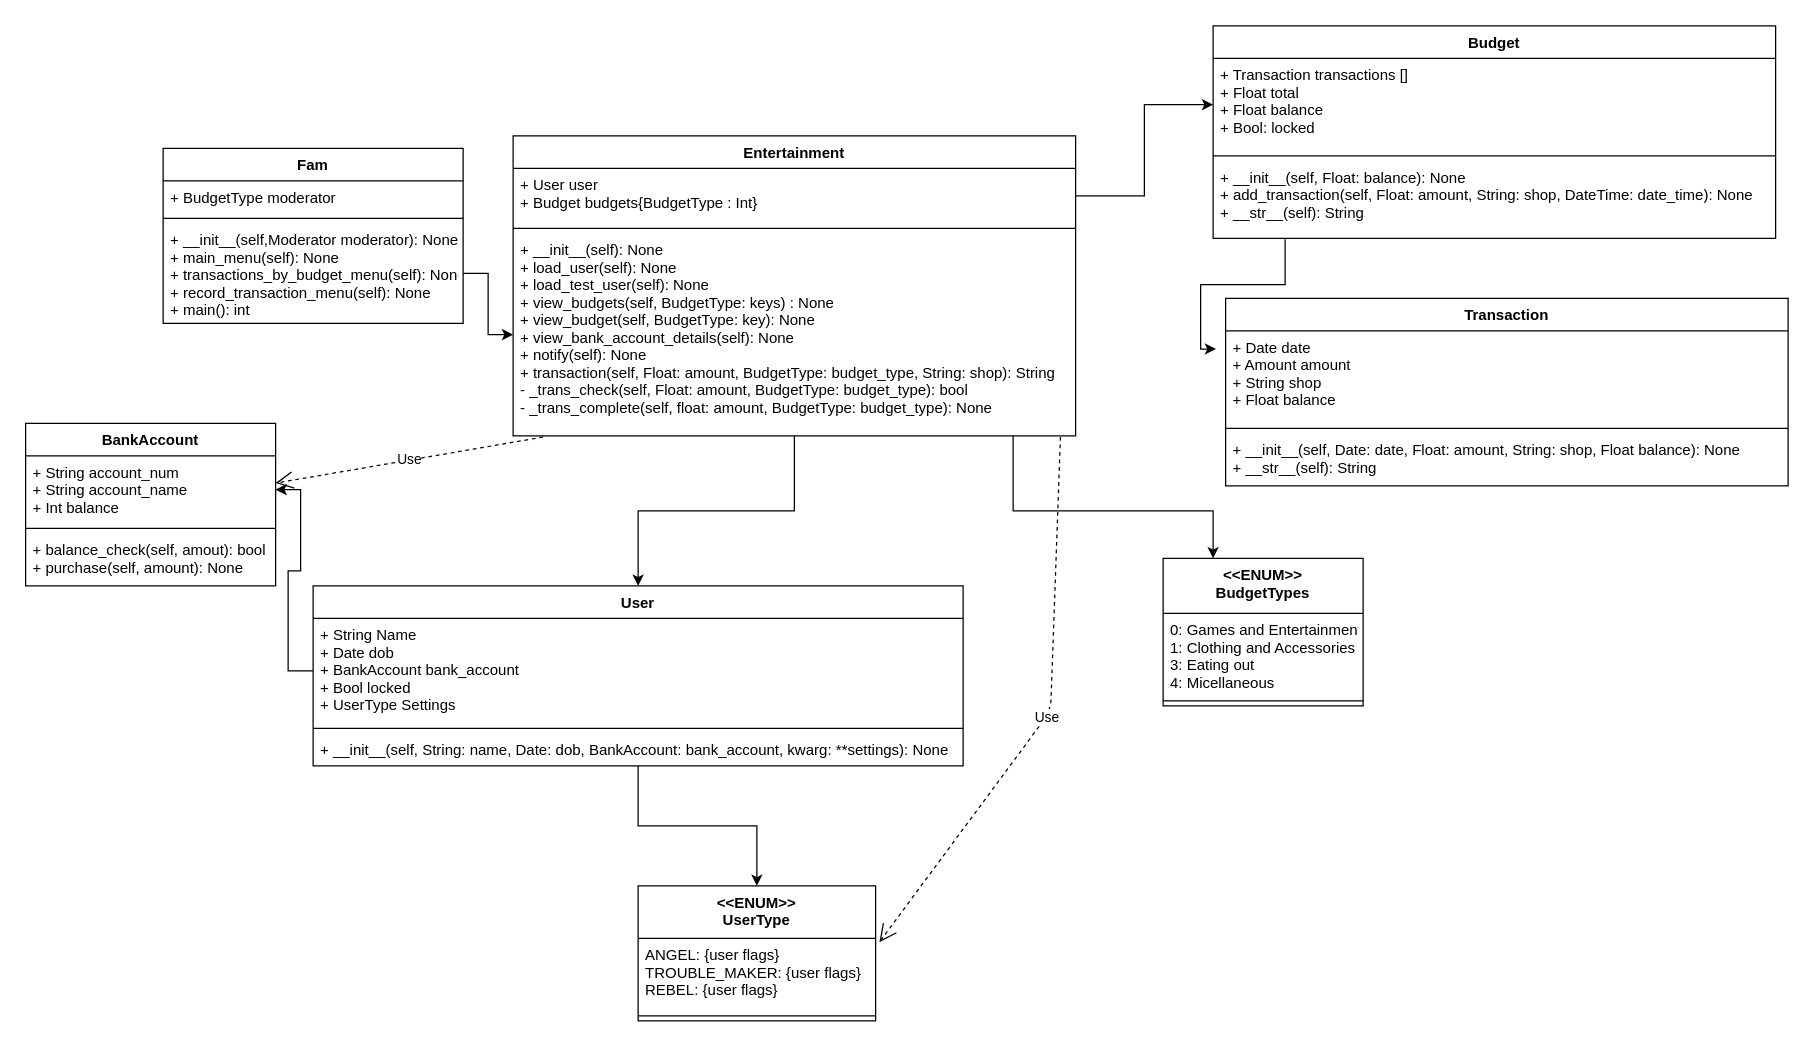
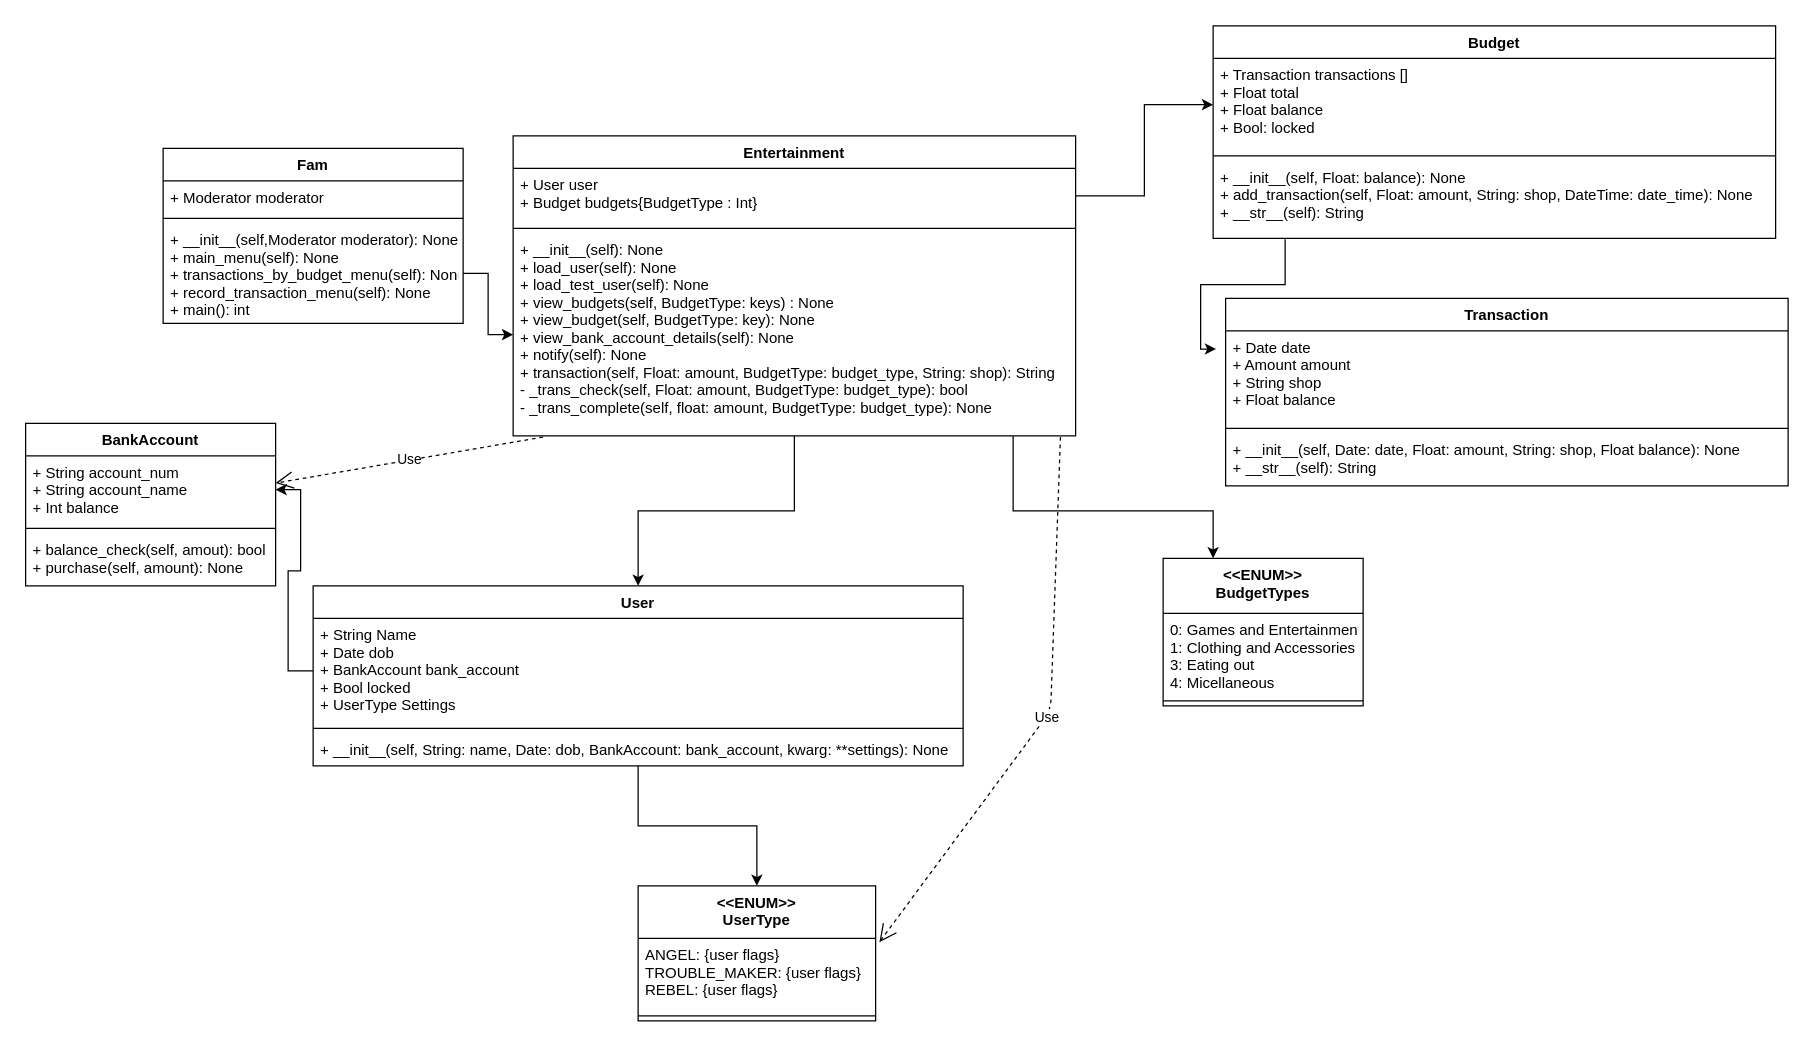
- <mxCell id="20" value="+ BudgetType moderator" style="text;strokeColor=none;fillColor=none;align=left;verticalAlign=top;spacingLeft=4;spacingRight=4;overflow=hidden;rotatable=0;points=[[0,0.5],[1,0.5]];portConstraint=eastwest;" parent="19" vertex="1"><mxGeometry y="26" width="240" height="26" as="geometry" /></mxCell>
+ <mxCell id="20" value="+ Moderator moderator" style="text;strokeColor=none;fillColor=none;align=left;verticalAlign=top;spacingLeft=4;spacingRight=4;overflow=hidden;rotatable=0;points=[[0,0.5],[1,0.5]];portConstraint=eastwest;" parent="19" vertex="1"><mxGeometry y="26" width="240" height="26" as="geometry" /></mxCell>
